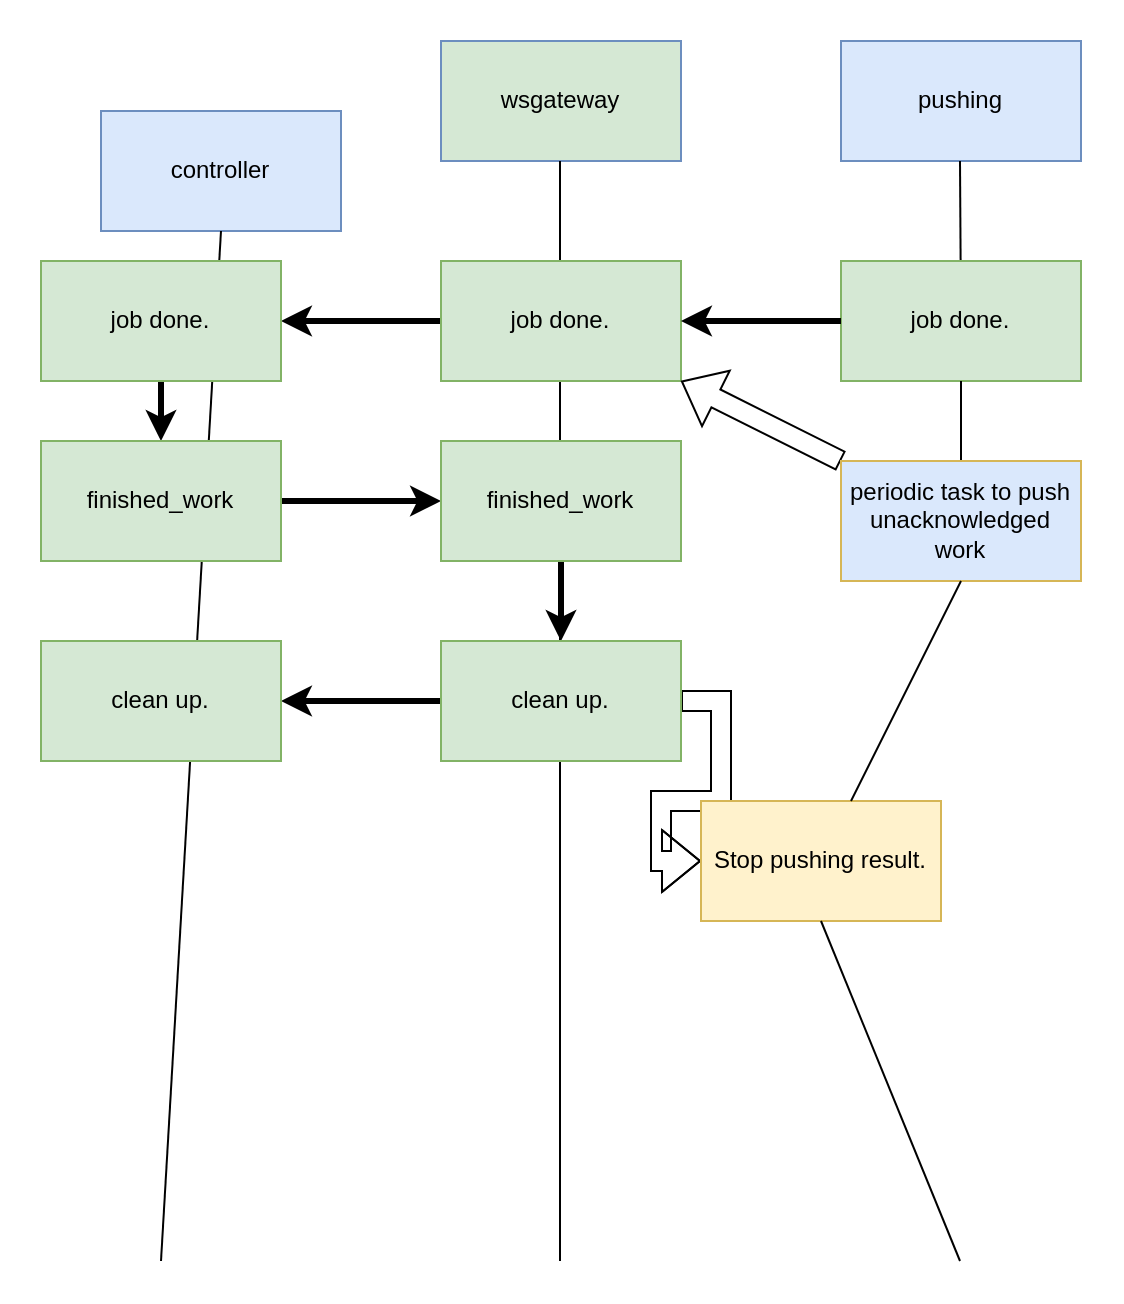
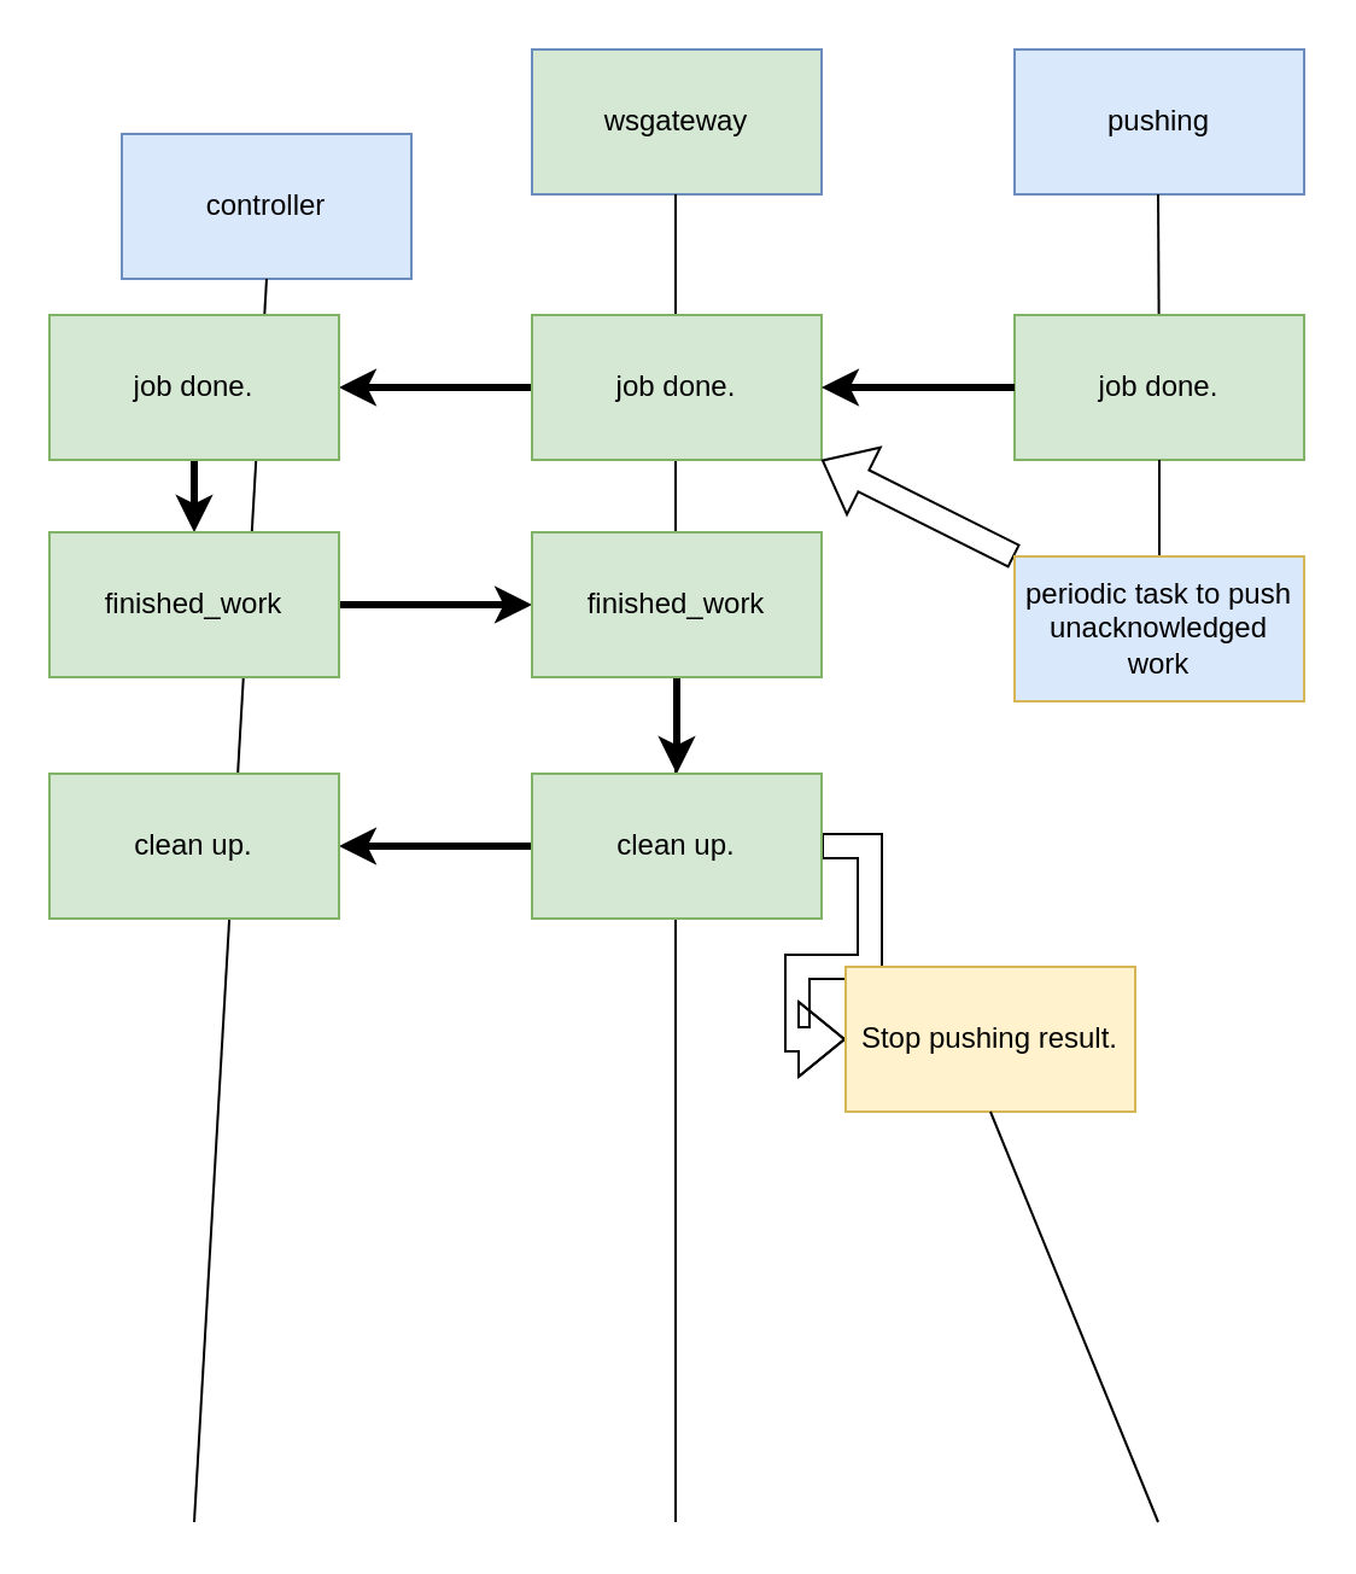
- <mxCell id="27" value="" style="endArrow=none;html=1;entryX=0.5;entryY=1;entryDx=0;entryDy=0;" edge="1" parent="1" source="23" target="26"><mxGeometry width="50" height="50" relative="1" as="geometry"><mxPoint x="480" y="320" as="sourcePoint" /><mxPoint x="480" y="190" as="targetPoint" /></mxGeometry></mxCell>
